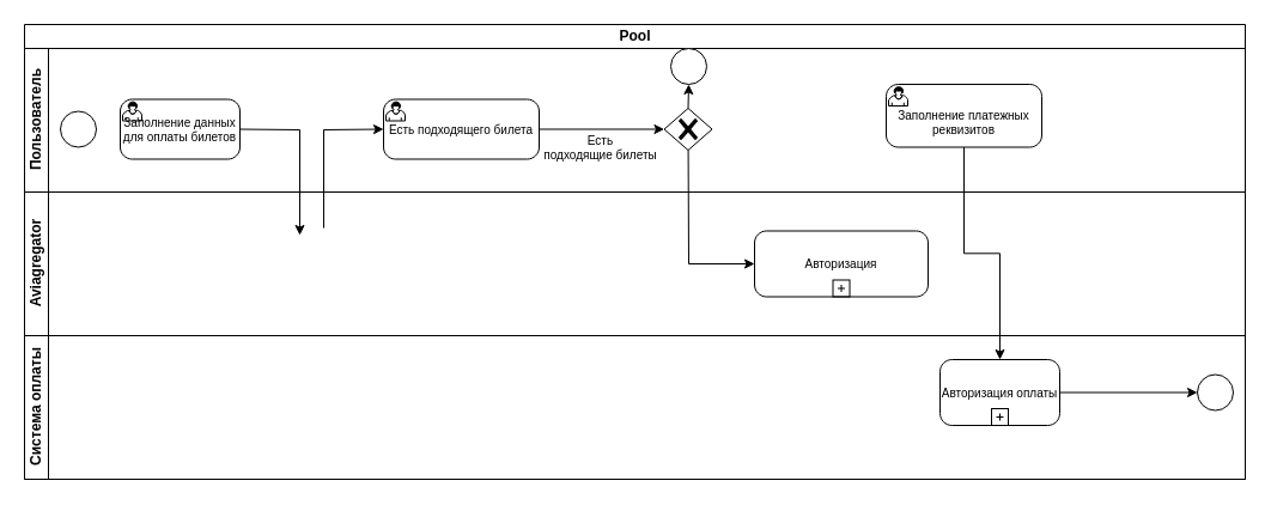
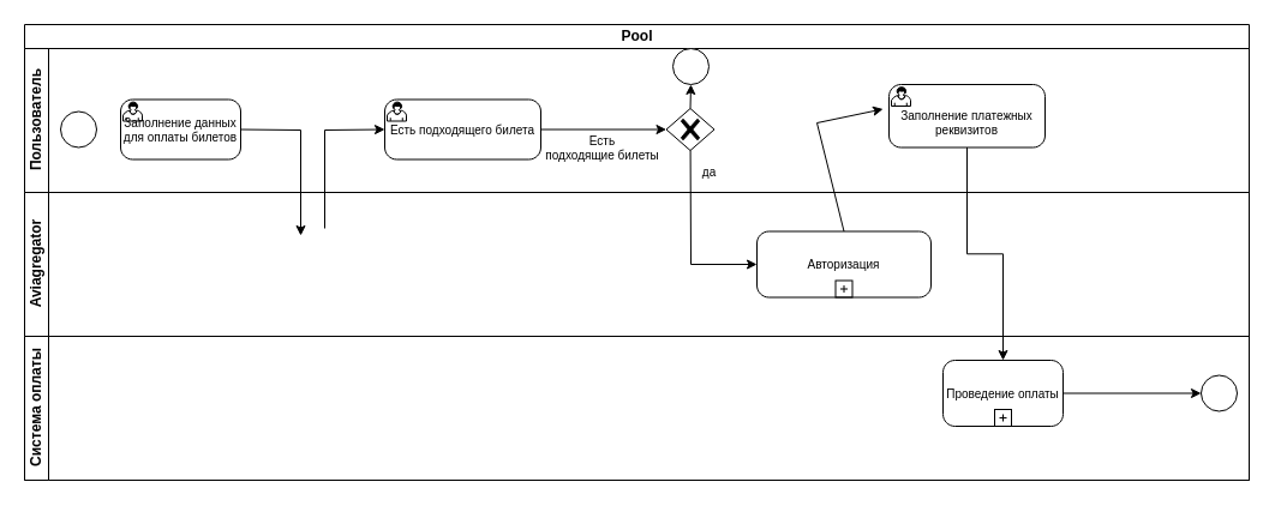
+ <mxCell id="19" value="" style="endArrow=classic;html=1;rounded=0;fontSize=10;exitX=0.5;exitY=0;exitDx=0;exitDy=0;exitPerimeter=0;entryX=-0.038;entryY=0.39;entryDx=0;entryDy=0;entryPerimeter=0;" edge="1" parent="2" source="15" target="8"><mxGeometry width="50" height="50" relative="1" as="geometry"><mxPoint x="370" y="200" as="sourcePoint" /><mxPoint x="420" y="150" as="targetPoint" /><Array as="points"><mxPoint x="660" y="82" /></Array></mxGeometry></mxCell>
+ <mxCell id="13" value="да" style="text;html=1;align=center;verticalAlign=middle;resizable=0;points=[];autosize=1;strokeColor=none;fillColor=none;fontSize=10;" vertex="1" parent="3"><mxGeometry x="555" y="92.5" width="30" height="20" as="geometry" /></mxCell>
- <mxCell id="22" value="Авторизация оплаты" style="points=[[0.25,0,0],[0.5,0,0],[0.75,0,0],[1,0.25,0],[1,0.5,0],[1,0.75,0],[0.75,1,0],[0.5,1,0],[0.25,1,0],[0,0.75,0],[0,0.5,0],[0,0.25,0]];shape=mxgraph.bpmn.task;whiteSpace=wrap;rectStyle=rounded;size=10;taskMarker=abstract;isLoopSub=1;fontSize=10;" vertex="1" parent="21"><mxGeometry x="765" y="20" width="100" height="55" as="geometry" /></mxCell>
+ <mxCell id="22" value="Проведение оплаты" style="points=[[0.25,0,0],[0.5,0,0],[0.75,0,0],[1,0.25,0],[1,0.5,0],[1,0.75,0],[0.75,1,0],[0.5,1,0],[0.25,1,0],[0,0.75,0],[0,0.5,0],[0,0.25,0]];shape=mxgraph.bpmn.task;whiteSpace=wrap;rectStyle=rounded;size=10;taskMarker=abstract;isLoopSub=1;fontSize=10;" vertex="1" parent="21"><mxGeometry x="765" y="20" width="100" height="55" as="geometry" /></mxCell>
